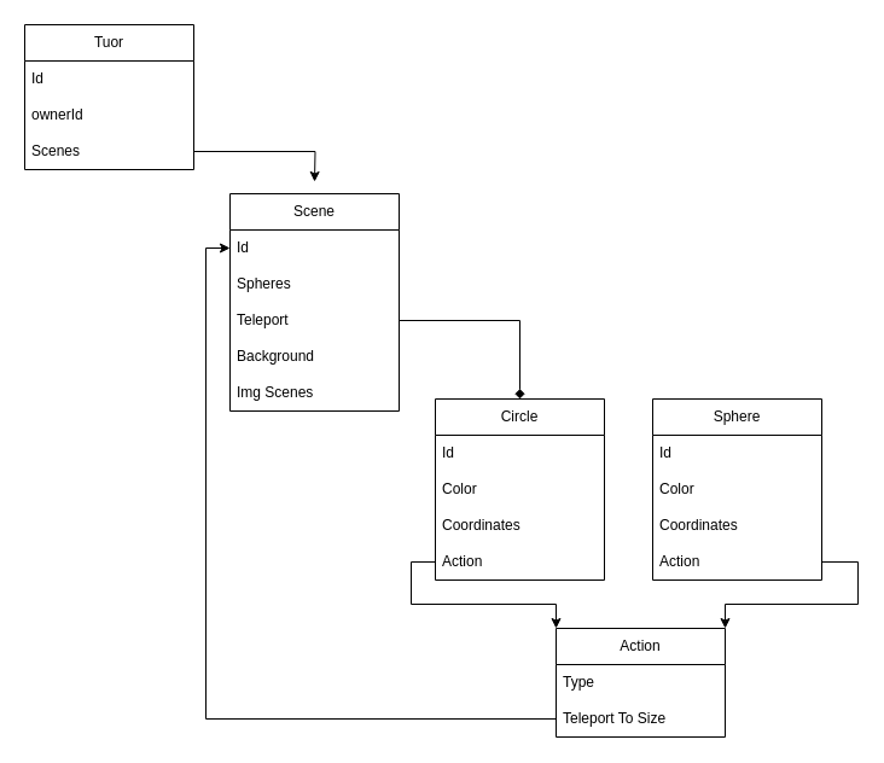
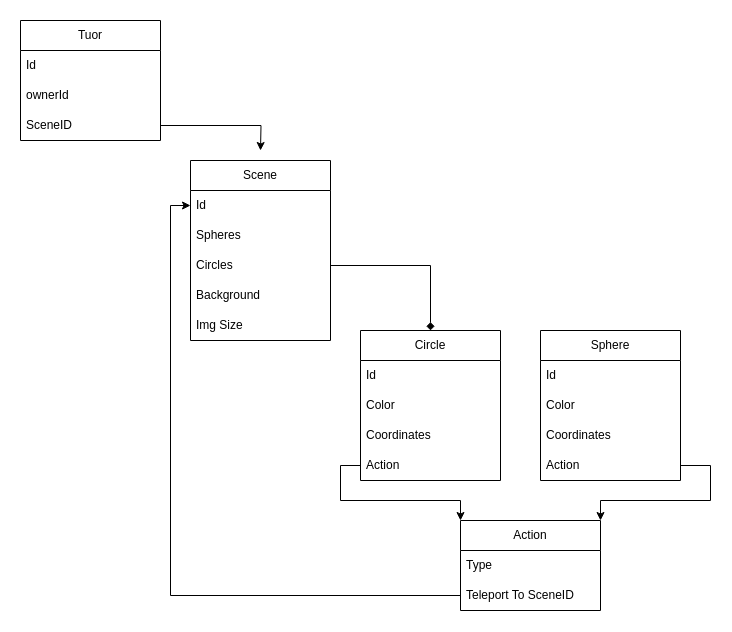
- <mxCell id="5" value="Scenes" style="text;strokeColor=none;fillColor=none;align=left;verticalAlign=middle;spacingLeft=4;spacingRight=4;overflow=hidden;points=[[0,0.5],[1,0.5]];portConstraint=eastwest;rotatable=0;whiteSpace=wrap;html=1;" vertex="1" parent="2"><mxGeometry y="90" width="140" height="30" as="geometry" /></mxCell>
+ <mxCell id="5" value="SceneID" style="text;strokeColor=none;fillColor=none;align=left;verticalAlign=middle;spacingLeft=4;spacingRight=4;overflow=hidden;points=[[0,0.5],[1,0.5]];portConstraint=eastwest;rotatable=0;whiteSpace=wrap;html=1;" vertex="1" parent="2"><mxGeometry y="90" width="140" height="30" as="geometry" /></mxCell>
- <mxCell id="9" value="Teleport" style="text;strokeColor=none;fillColor=none;align=left;verticalAlign=middle;spacingLeft=4;spacingRight=4;overflow=hidden;points=[[0,0.5],[1,0.5]];portConstraint=eastwest;rotatable=0;whiteSpace=wrap;html=1;" vertex="1" parent="6"><mxGeometry y="90" width="140" height="30" as="geometry" /></mxCell>
+ <mxCell id="9" value="Circles" style="text;strokeColor=none;fillColor=none;align=left;verticalAlign=middle;spacingLeft=4;spacingRight=4;overflow=hidden;points=[[0,0.5],[1,0.5]];portConstraint=eastwest;rotatable=0;whiteSpace=wrap;html=1;" vertex="1" parent="6"><mxGeometry y="90" width="140" height="30" as="geometry" /></mxCell>
- <mxCell id="11" value="Img Scenes" style="text;strokeColor=none;fillColor=none;align=left;verticalAlign=middle;spacingLeft=4;spacingRight=4;overflow=hidden;points=[[0,0.5],[1,0.5]];portConstraint=eastwest;rotatable=0;whiteSpace=wrap;html=1;" vertex="1" parent="6"><mxGeometry y="150" width="140" height="30" as="geometry" /></mxCell>
+ <mxCell id="11" value="Img Size" style="text;strokeColor=none;fillColor=none;align=left;verticalAlign=middle;spacingLeft=4;spacingRight=4;overflow=hidden;points=[[0,0.5],[1,0.5]];portConstraint=eastwest;rotatable=0;whiteSpace=wrap;html=1;" vertex="1" parent="6"><mxGeometry y="150" width="140" height="30" as="geometry" /></mxCell>
- <mxCell id="24" value="Teleport To Size" style="text;strokeColor=none;fillColor=none;align=left;verticalAlign=middle;spacingLeft=4;spacingRight=4;overflow=hidden;points=[[0,0.5],[1,0.5]];portConstraint=eastwest;rotatable=0;whiteSpace=wrap;html=1;" vertex="1" parent="22"><mxGeometry y="60" width="140" height="30" as="geometry" /></mxCell>
+ <mxCell id="24" value="Teleport To SceneID" style="text;strokeColor=none;fillColor=none;align=left;verticalAlign=middle;spacingLeft=4;spacingRight=4;overflow=hidden;points=[[0,0.5],[1,0.5]];portConstraint=eastwest;rotatable=0;whiteSpace=wrap;html=1;" vertex="1" parent="22"><mxGeometry y="60" width="140" height="30" as="geometry" /></mxCell>
